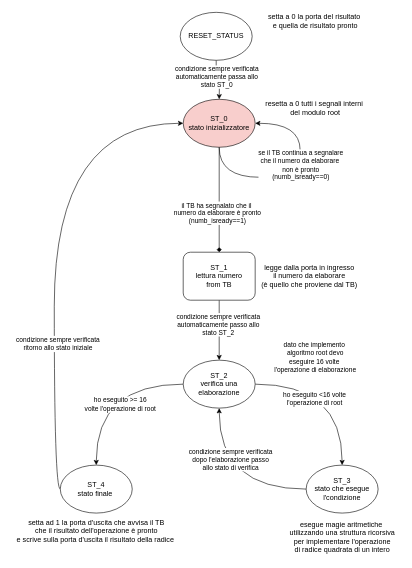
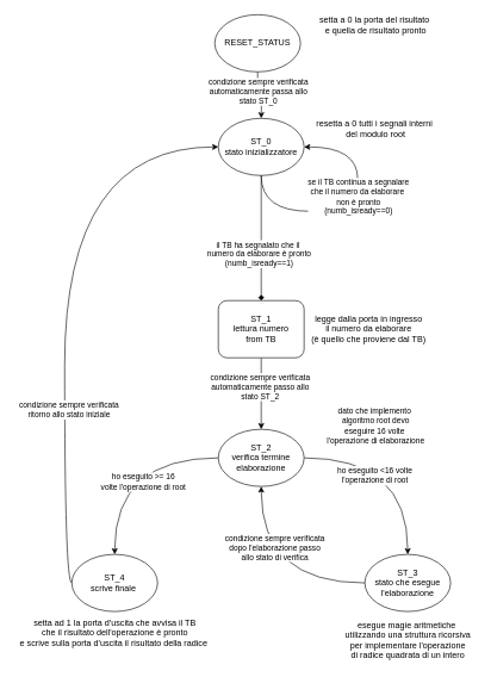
- <mxCell id="7" value="ST_0&lt;br&gt;stato inizializzatore" style="ellipse;whiteSpace=wrap;html=1;fillColor=#f8cecc;" parent="1" vertex="1"><mxGeometry x="305" y="165" width="120" height="80" as="geometry" /></mxCell>
+ <mxCell id="7" value="ST_0&lt;br&gt;stato inizializzatore" style="ellipse;whiteSpace=wrap;html=1;" parent="1" vertex="1"><mxGeometry x="305" y="165" width="120" height="80" as="geometry" /></mxCell>
- <mxCell id="15" value="ST_2&lt;br&gt;verifica una&lt;br&gt;elaborazione" style="ellipse;whiteSpace=wrap;html=1;" parent="1" vertex="1"><mxGeometry x="305" y="600" width="120" height="80" as="geometry" /></mxCell>
+ <mxCell id="15" value="ST_2&lt;br&gt;verifica termine&lt;br&gt;elaborazione" style="ellipse;whiteSpace=wrap;html=1;" parent="1" vertex="1"><mxGeometry x="305" y="600" width="120" height="80" as="geometry" /></mxCell>
- <mxCell id="21" value="ST_4&lt;br&gt;stato finale&amp;nbsp;" style="ellipse;whiteSpace=wrap;html=1;" parent="1" vertex="1"><mxGeometry x="100" y="775" width="120" height="80" as="geometry" /></mxCell>
+ <mxCell id="21" value="ST_4&lt;br&gt;scrive finale&amp;nbsp;" style="ellipse;whiteSpace=wrap;html=1;" parent="1" vertex="1"><mxGeometry x="100" y="775" width="120" height="80" as="geometry" /></mxCell>
- <mxCell id="18" value="ST_3&lt;br&gt;stato che esegue&lt;br&gt;l'condizione" style="ellipse;whiteSpace=wrap;html=1;" parent="1" vertex="1"><mxGeometry x="510" y="775" width="120" height="80" as="geometry" /></mxCell>
+ <mxCell id="18" value="ST_3&lt;br&gt;stato che esegue&lt;br&gt;l'elaborazione" style="ellipse;whiteSpace=wrap;html=1;" parent="1" vertex="1"><mxGeometry x="510" y="775" width="120" height="80" as="geometry" /></mxCell>
